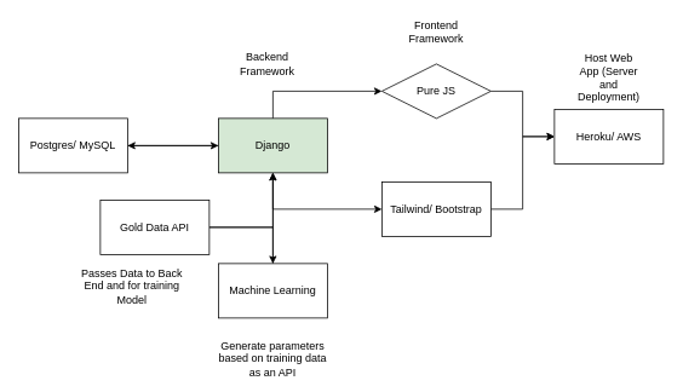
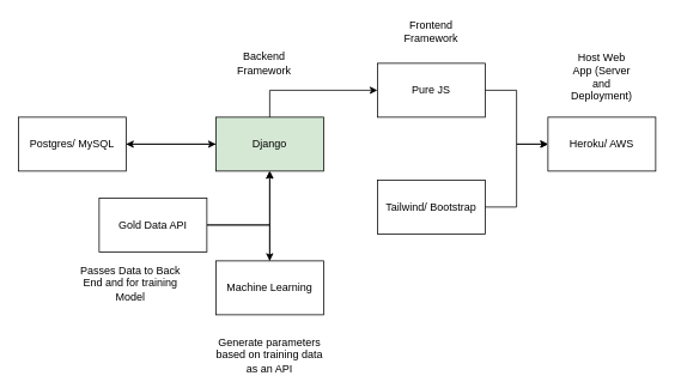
- <mxCell id="9" value="Pure JS" style="rhombus;whiteSpace=wrap;html=1;" vertex="1" parent="1"><mxGeometry x="420" y="70" width="120" height="60" as="geometry" /></mxCell>
+ <mxCell id="9" value="Pure JS" style="rounded=0;whiteSpace=wrap;html=1;" vertex="1" parent="1"><mxGeometry x="420" y="70" width="120" height="60" as="geometry" /></mxCell>
- <mxCell id="12" value="Heroku/ AWS" style="rounded=0;whiteSpace=wrap;html=1;" vertex="1" parent="1"><mxGeometry x="610" y="120" width="120" height="60" as="geometry" /></mxCell>
+ <mxCell id="12" value="Heroku/ AWS" style="rounded=0;whiteSpace=wrap;html=1;" vertex="1" parent="1"><mxGeometry x="610" y="130" width="120" height="60" as="geometry" /></mxCell>
- <mxCell id="4" style="edgeStyle=orthogonalEdgeStyle;rounded=0;orthogonalLoop=1;jettySize=auto;html=1;" edge="1" parent="1" source="5" target="11"><mxGeometry relative="1" as="geometry"><Array as="points"><mxPoint x="300" y="230" /></Array></mxGeometry></mxCell>
